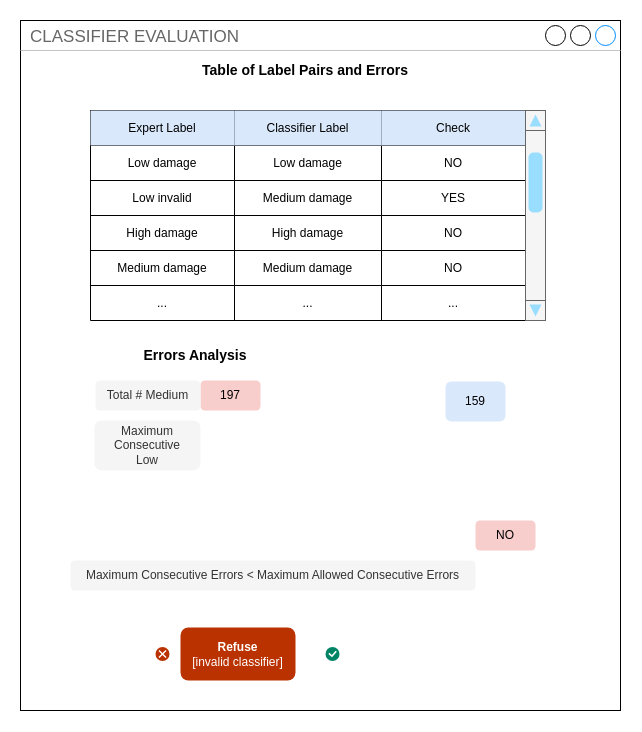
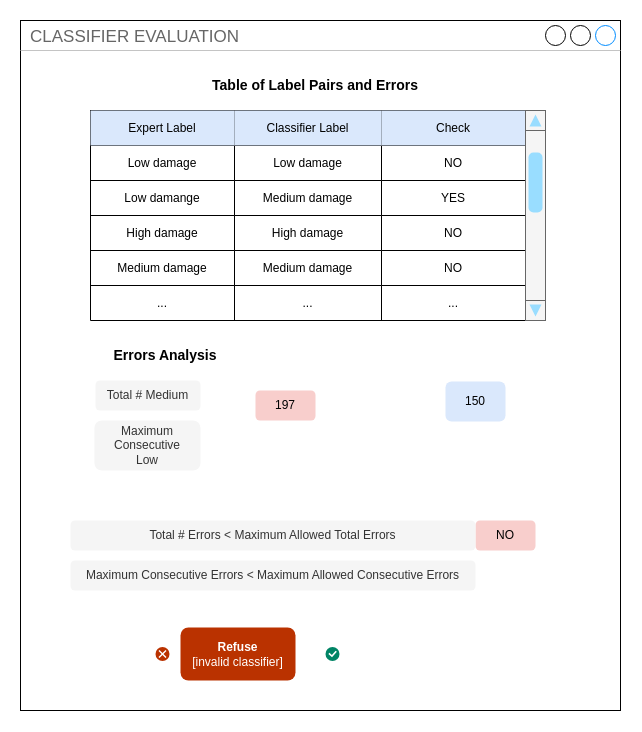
- <mxCell id="6" value="Table of Label Pairs and Errors" style="text;html=1;strokeColor=none;fillColor=none;align=center;verticalAlign=middle;whiteSpace=wrap;rounded=0;fontStyle=1;fontSize=14;" parent="1" vertex="1"><mxGeometry x="35" y="55" width="540" height="30" as="geometry" /></mxCell>
+ <mxCell id="6" value="Table of Label Pairs and Errors" style="text;html=1;strokeColor=none;fillColor=none;align=center;verticalAlign=middle;whiteSpace=wrap;rounded=0;fontStyle=1;fontSize=14;" parent="1" vertex="1"><mxGeometry x="45" y="70" width="540" height="30" as="geometry" /></mxCell>
- <mxCell id="28" value="Low invalid" style="shape=partialRectangle;html=1;whiteSpace=wrap;connectable=0;strokeColor=inherit;overflow=hidden;fillColor=none;top=0;left=0;bottom=0;right=0;pointerEvents=1;fontSize=12;" parent="27" vertex="1"><mxGeometry width="144" height="35" as="geometry"><mxRectangle width="144" height="35" as="alternateBounds" /></mxGeometry></mxCell>
+ <mxCell id="28" value="Low damange" style="shape=partialRectangle;html=1;whiteSpace=wrap;connectable=0;strokeColor=inherit;overflow=hidden;fillColor=none;top=0;left=0;bottom=0;right=0;pointerEvents=1;fontSize=12;" parent="27" vertex="1"><mxGeometry width="144" height="35" as="geometry"><mxRectangle width="144" height="35" as="alternateBounds" /></mxGeometry></mxCell>
- <mxCell id="7" value="Errors Analysis" style="text;html=1;strokeColor=none;fillColor=none;align=center;verticalAlign=middle;whiteSpace=wrap;rounded=0;fontStyle=1;fontSize=14;" parent="1" vertex="1"><mxGeometry x="110" y="340" width="170" height="30" as="geometry" /></mxCell>
+ <mxCell id="7" value="Errors Analysis" style="text;html=1;strokeColor=none;fillColor=none;align=center;verticalAlign=middle;whiteSpace=wrap;rounded=0;fontStyle=1;fontSize=14;" parent="1" vertex="1"><mxGeometry x="80" y="340" width="170" height="30" as="geometry" /></mxCell>
- <mxCell id="8" value="197" style="text;html=1;strokeColor=none;fillColor=#f8cecc;align=center;verticalAlign=middle;whiteSpace=wrap;rounded=1;" parent="1" vertex="1"><mxGeometry x="200" y="380" width="60" height="30" as="geometry" /></mxCell>
+ <mxCell id="8" value="197" style="text;html=1;strokeColor=none;fillColor=#f8cecc;align=center;verticalAlign=middle;whiteSpace=wrap;rounded=1;" parent="1" vertex="1"><mxGeometry x="255" y="390" width="60" height="30" as="geometry" /></mxCell>
- <mxCell id="11" value="159" style="text;html=1;align=center;verticalAlign=middle;whiteSpace=wrap;rounded=1;fillColor=#dae8fc;strokeColor=none;" parent="1" vertex="1"><mxGeometry x="445" y="381" width="60" height="40" as="geometry" /></mxCell>
+ <mxCell id="11" value="150" style="text;html=1;align=center;verticalAlign=middle;whiteSpace=wrap;rounded=1;fillColor=#dae8fc;strokeColor=none;" parent="1" vertex="1"><mxGeometry x="445" y="381" width="60" height="40" as="geometry" /></mxCell>
+ <mxCell id="13" value="Total # Errors &amp;lt; Maximum Allowed Total Errors" style="text;html=1;strokeColor=none;fillColor=#f5f5f5;align=center;verticalAlign=middle;whiteSpace=wrap;rounded=1;fontColor=#333333;" parent="1" vertex="1"><mxGeometry x="70" y="520" width="405" height="30" as="geometry" /></mxCell>
